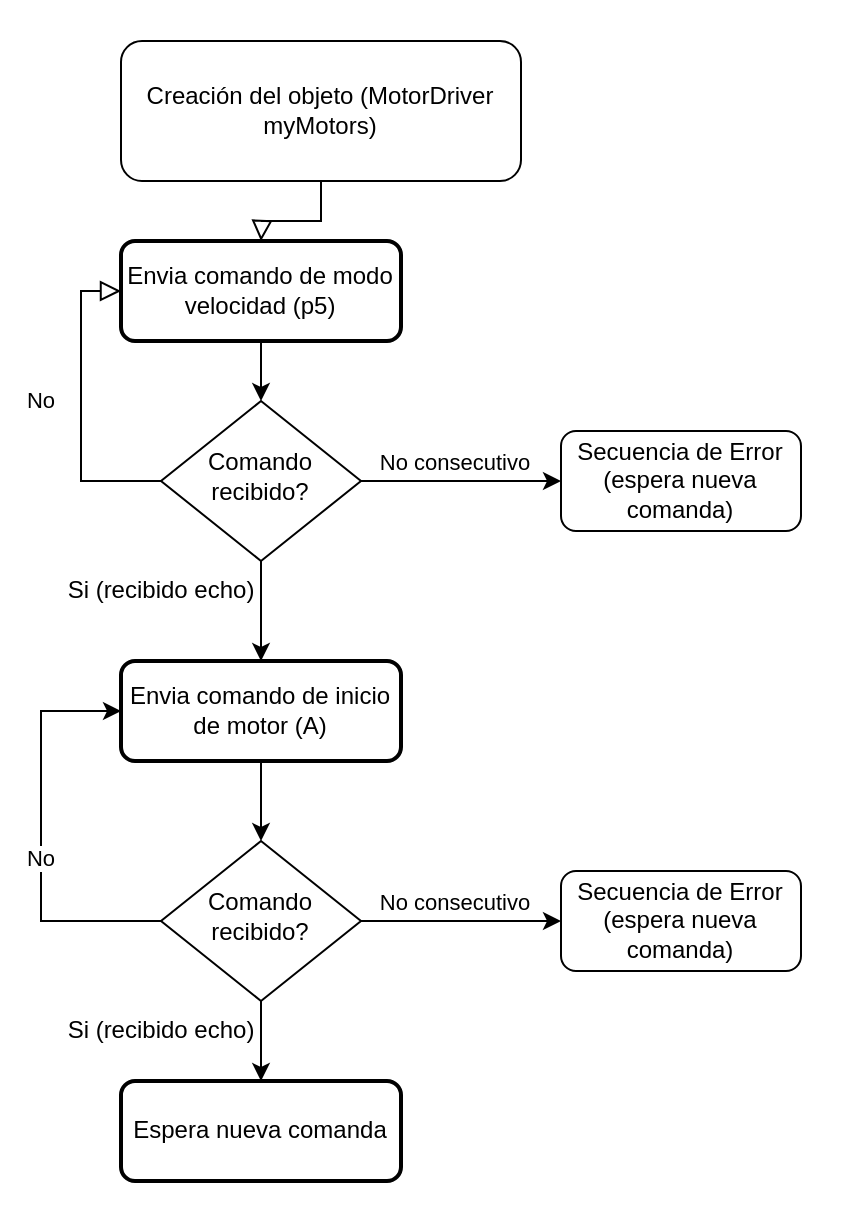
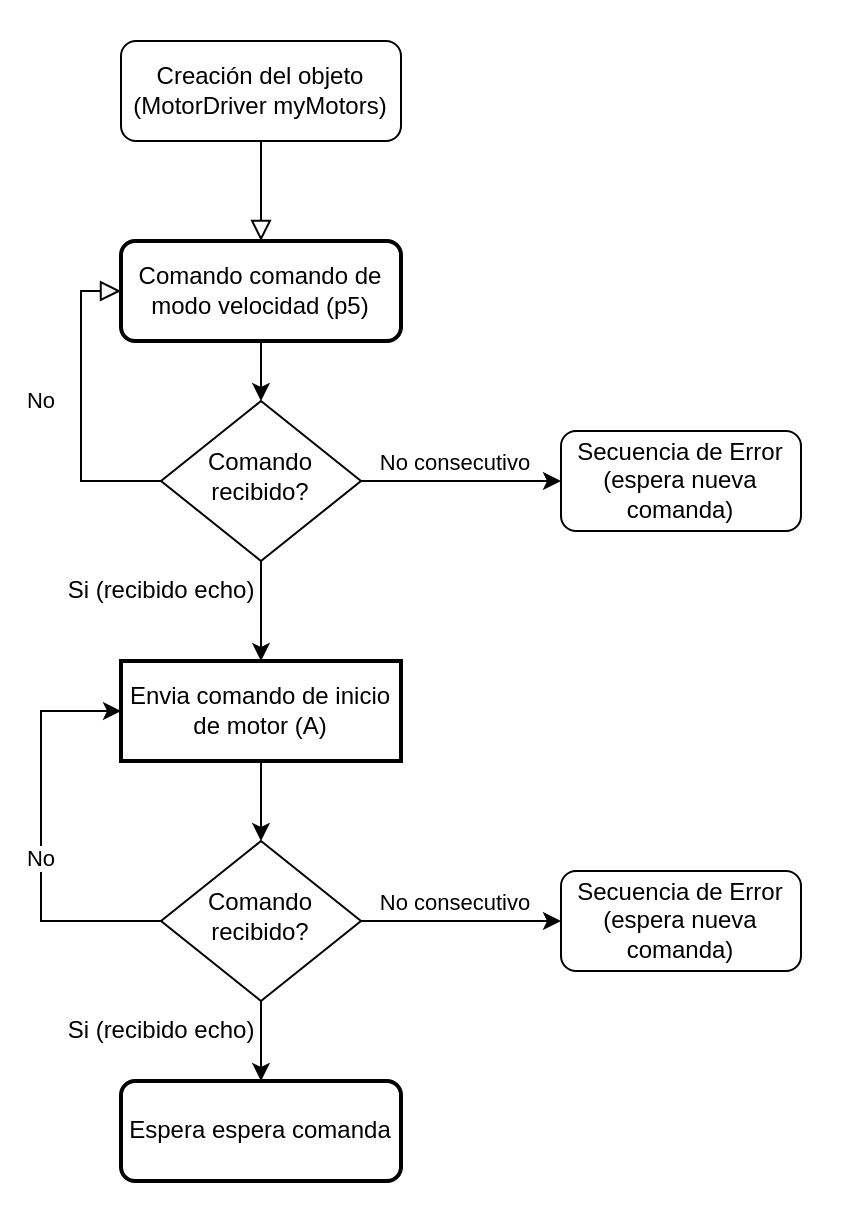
- <mxCell id="3" value="Creación del objeto (MotorDriver myMotors)" style="rounded=1;whiteSpace=wrap;html=1;fontSize=12;glass=0;strokeWidth=1;shadow=0;" parent="1" vertex="1"><mxGeometry x="60" y="20" width="200" height="70" as="geometry" /></mxCell>
+ <mxCell id="3" value="Creación del objeto (MotorDriver myMotors)" style="rounded=1;whiteSpace=wrap;html=1;fontSize=12;glass=0;strokeWidth=1;shadow=0;" parent="1" vertex="1"><mxGeometry x="60" y="20" width="140" height="50" as="geometry" /></mxCell>
- <mxCell id="7" value="Envia comando de modo velocidad (p5)" style="rounded=1;whiteSpace=wrap;html=1;absoluteArcSize=1;arcSize=14;strokeWidth=2;" vertex="1" parent="1"><mxGeometry x="60" y="120" width="140" height="50" as="geometry" /></mxCell>
+ <mxCell id="7" value="Comando comando de modo velocidad (p5)" style="rounded=1;whiteSpace=wrap;html=1;absoluteArcSize=1;arcSize=14;strokeWidth=2;" vertex="1" parent="1"><mxGeometry x="60" y="120" width="140" height="50" as="geometry" /></mxCell>
- <mxCell id="13" value="Envia comando de inicio de motor (A)" style="rounded=1;whiteSpace=wrap;html=1;absoluteArcSize=1;arcSize=14;strokeWidth=2;" vertex="1" parent="1"><mxGeometry x="60" y="330" width="140" height="50" as="geometry" /></mxCell>
+ <mxCell id="13" value="Envia comando de inicio de motor (A)" style="whiteSpace=wrap;html=1;absoluteArcSize=1;arcSize=14;strokeWidth=2;rounded=0;" vertex="1" parent="1"><mxGeometry x="60" y="330" width="140" height="50" as="geometry" /></mxCell>
- <mxCell id="22" value="Espera nueva comanda" style="rounded=1;whiteSpace=wrap;html=1;absoluteArcSize=1;arcSize=14;strokeWidth=2;" vertex="1" parent="1"><mxGeometry x="60" y="540" width="140" height="50" as="geometry" /></mxCell>
+ <mxCell id="22" value="Espera espera comanda" style="rounded=1;whiteSpace=wrap;html=1;absoluteArcSize=1;arcSize=14;strokeWidth=2;" vertex="1" parent="1"><mxGeometry x="60" y="540" width="140" height="50" as="geometry" /></mxCell>
